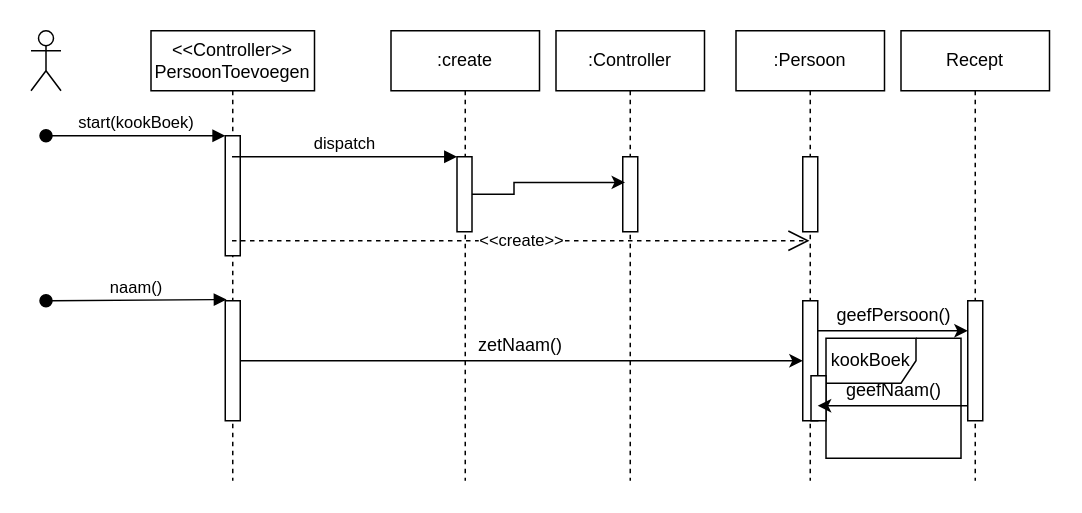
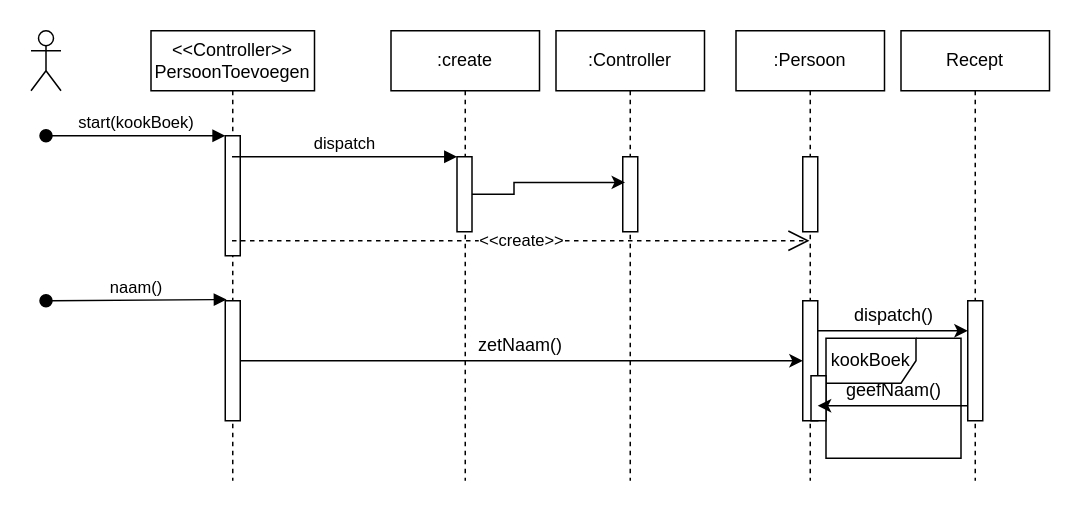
- <mxCell id="23" value="geefPersoon()" style="text;html=1;align=center;verticalAlign=middle;resizable=0;points=[];autosize=1;" vertex="1" parent="1"><mxGeometry x="550" y="200" width="90" height="20" as="geometry" /></mxCell>
+ <mxCell id="23" value="dispatch()" style="text;html=1;align=center;verticalAlign=middle;resizable=0;points=[];autosize=1;" vertex="1" parent="1"><mxGeometry x="550" y="200" width="90" height="20" as="geometry" /></mxCell>
